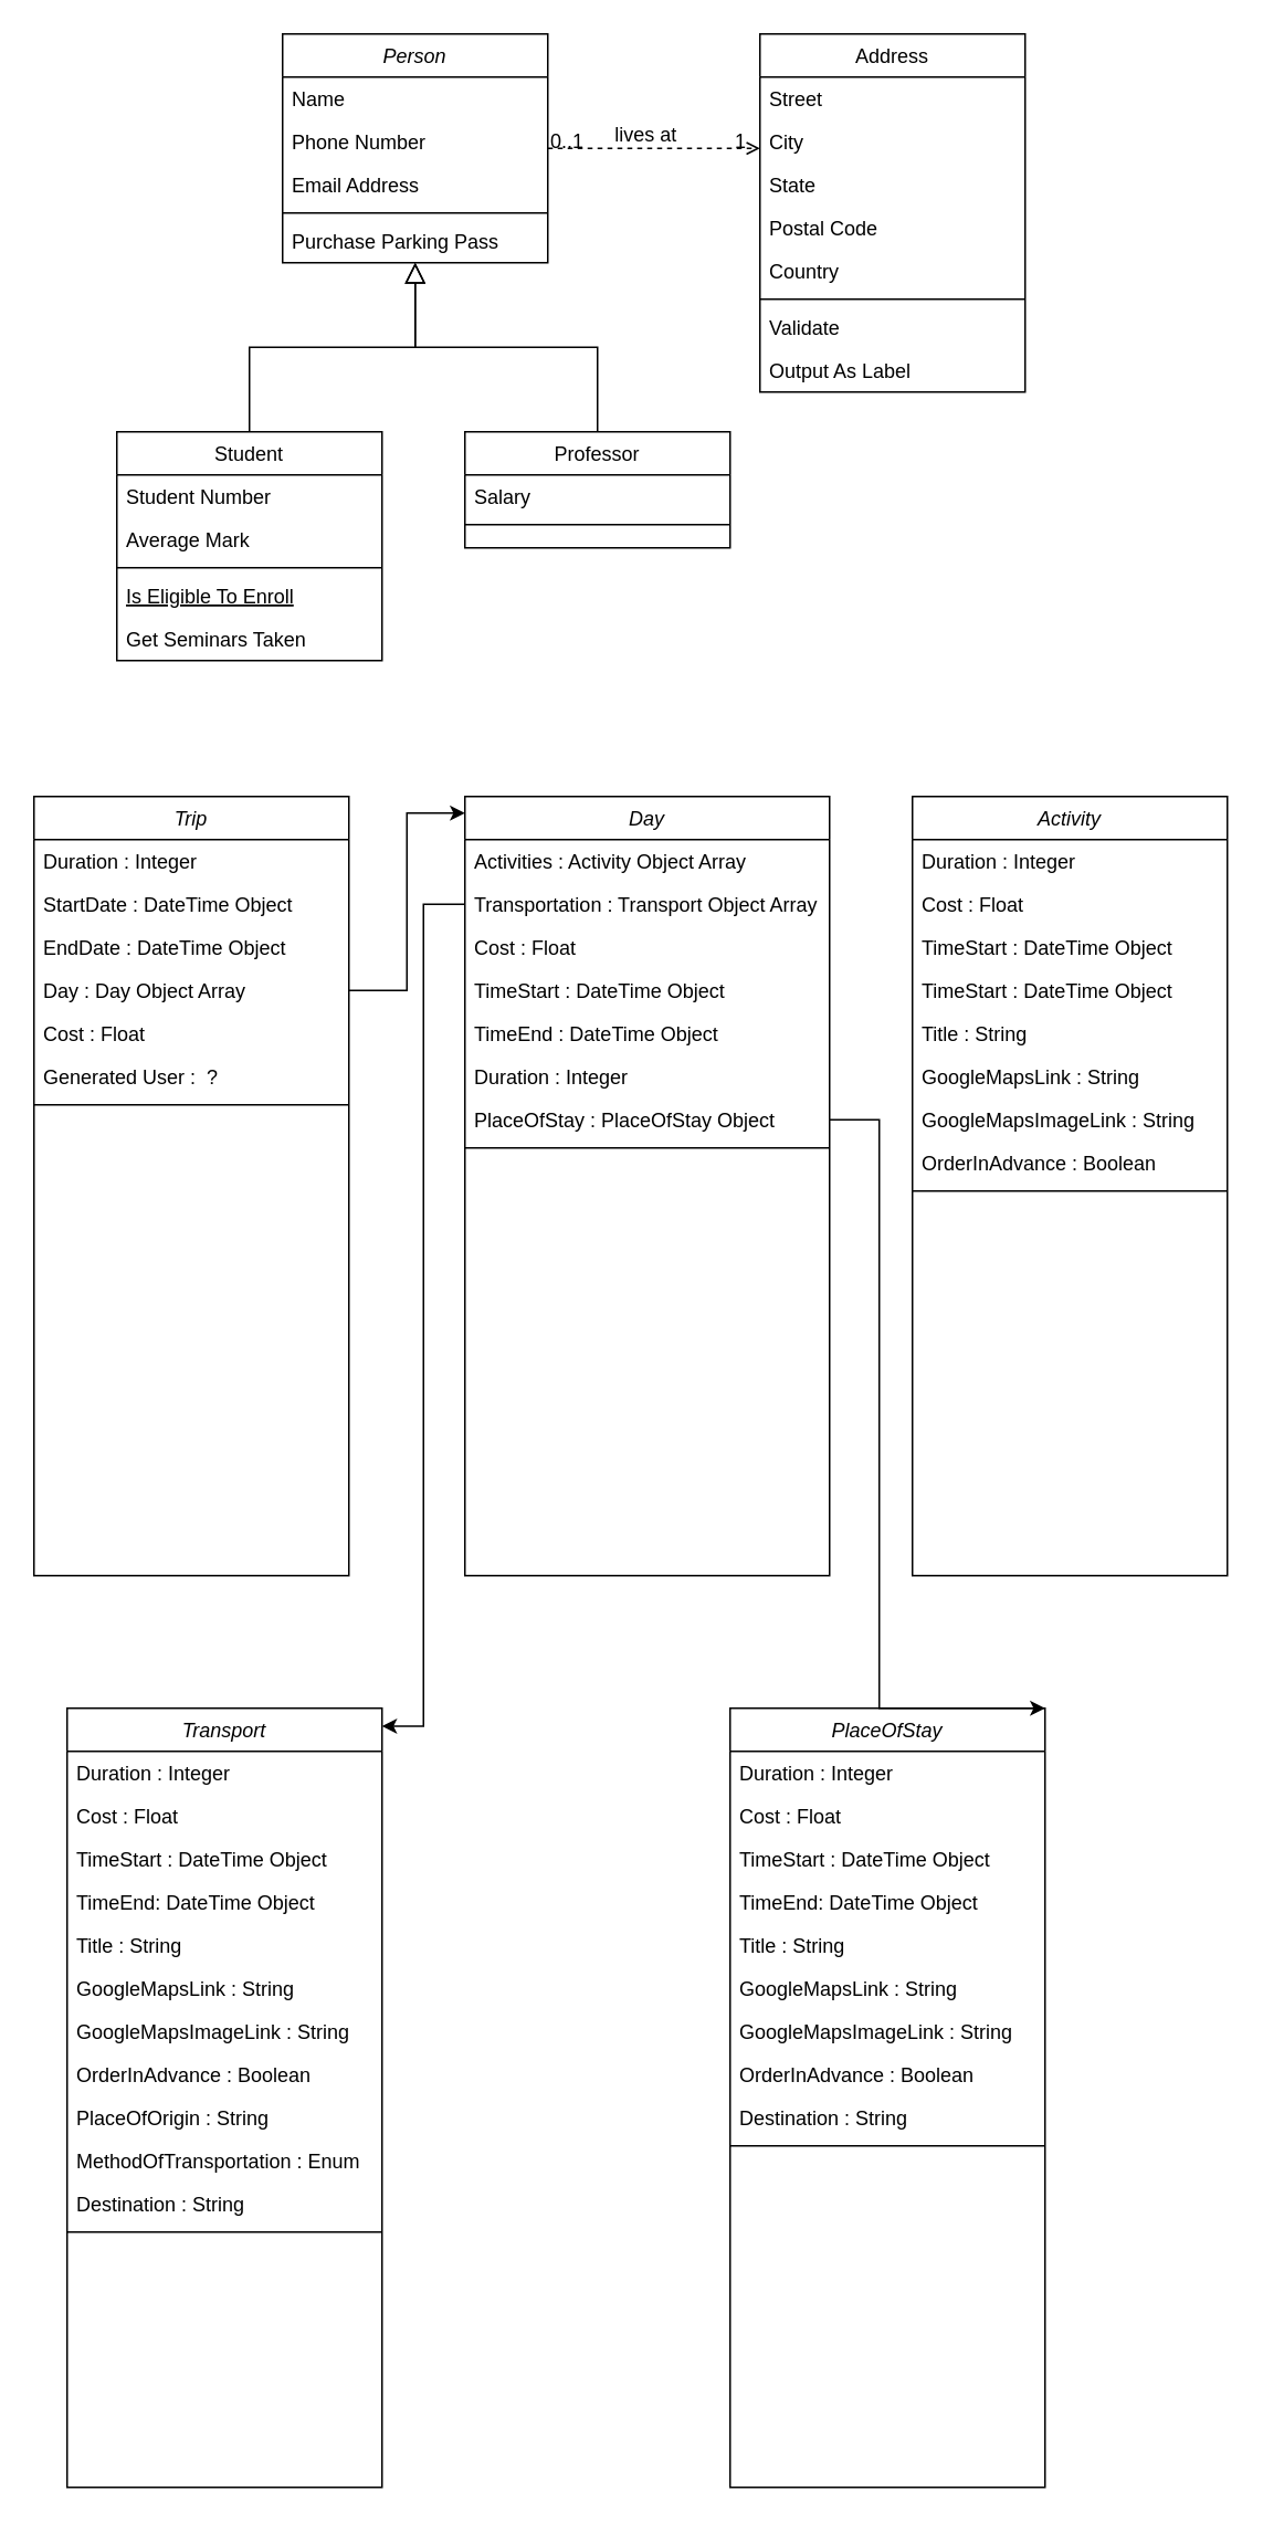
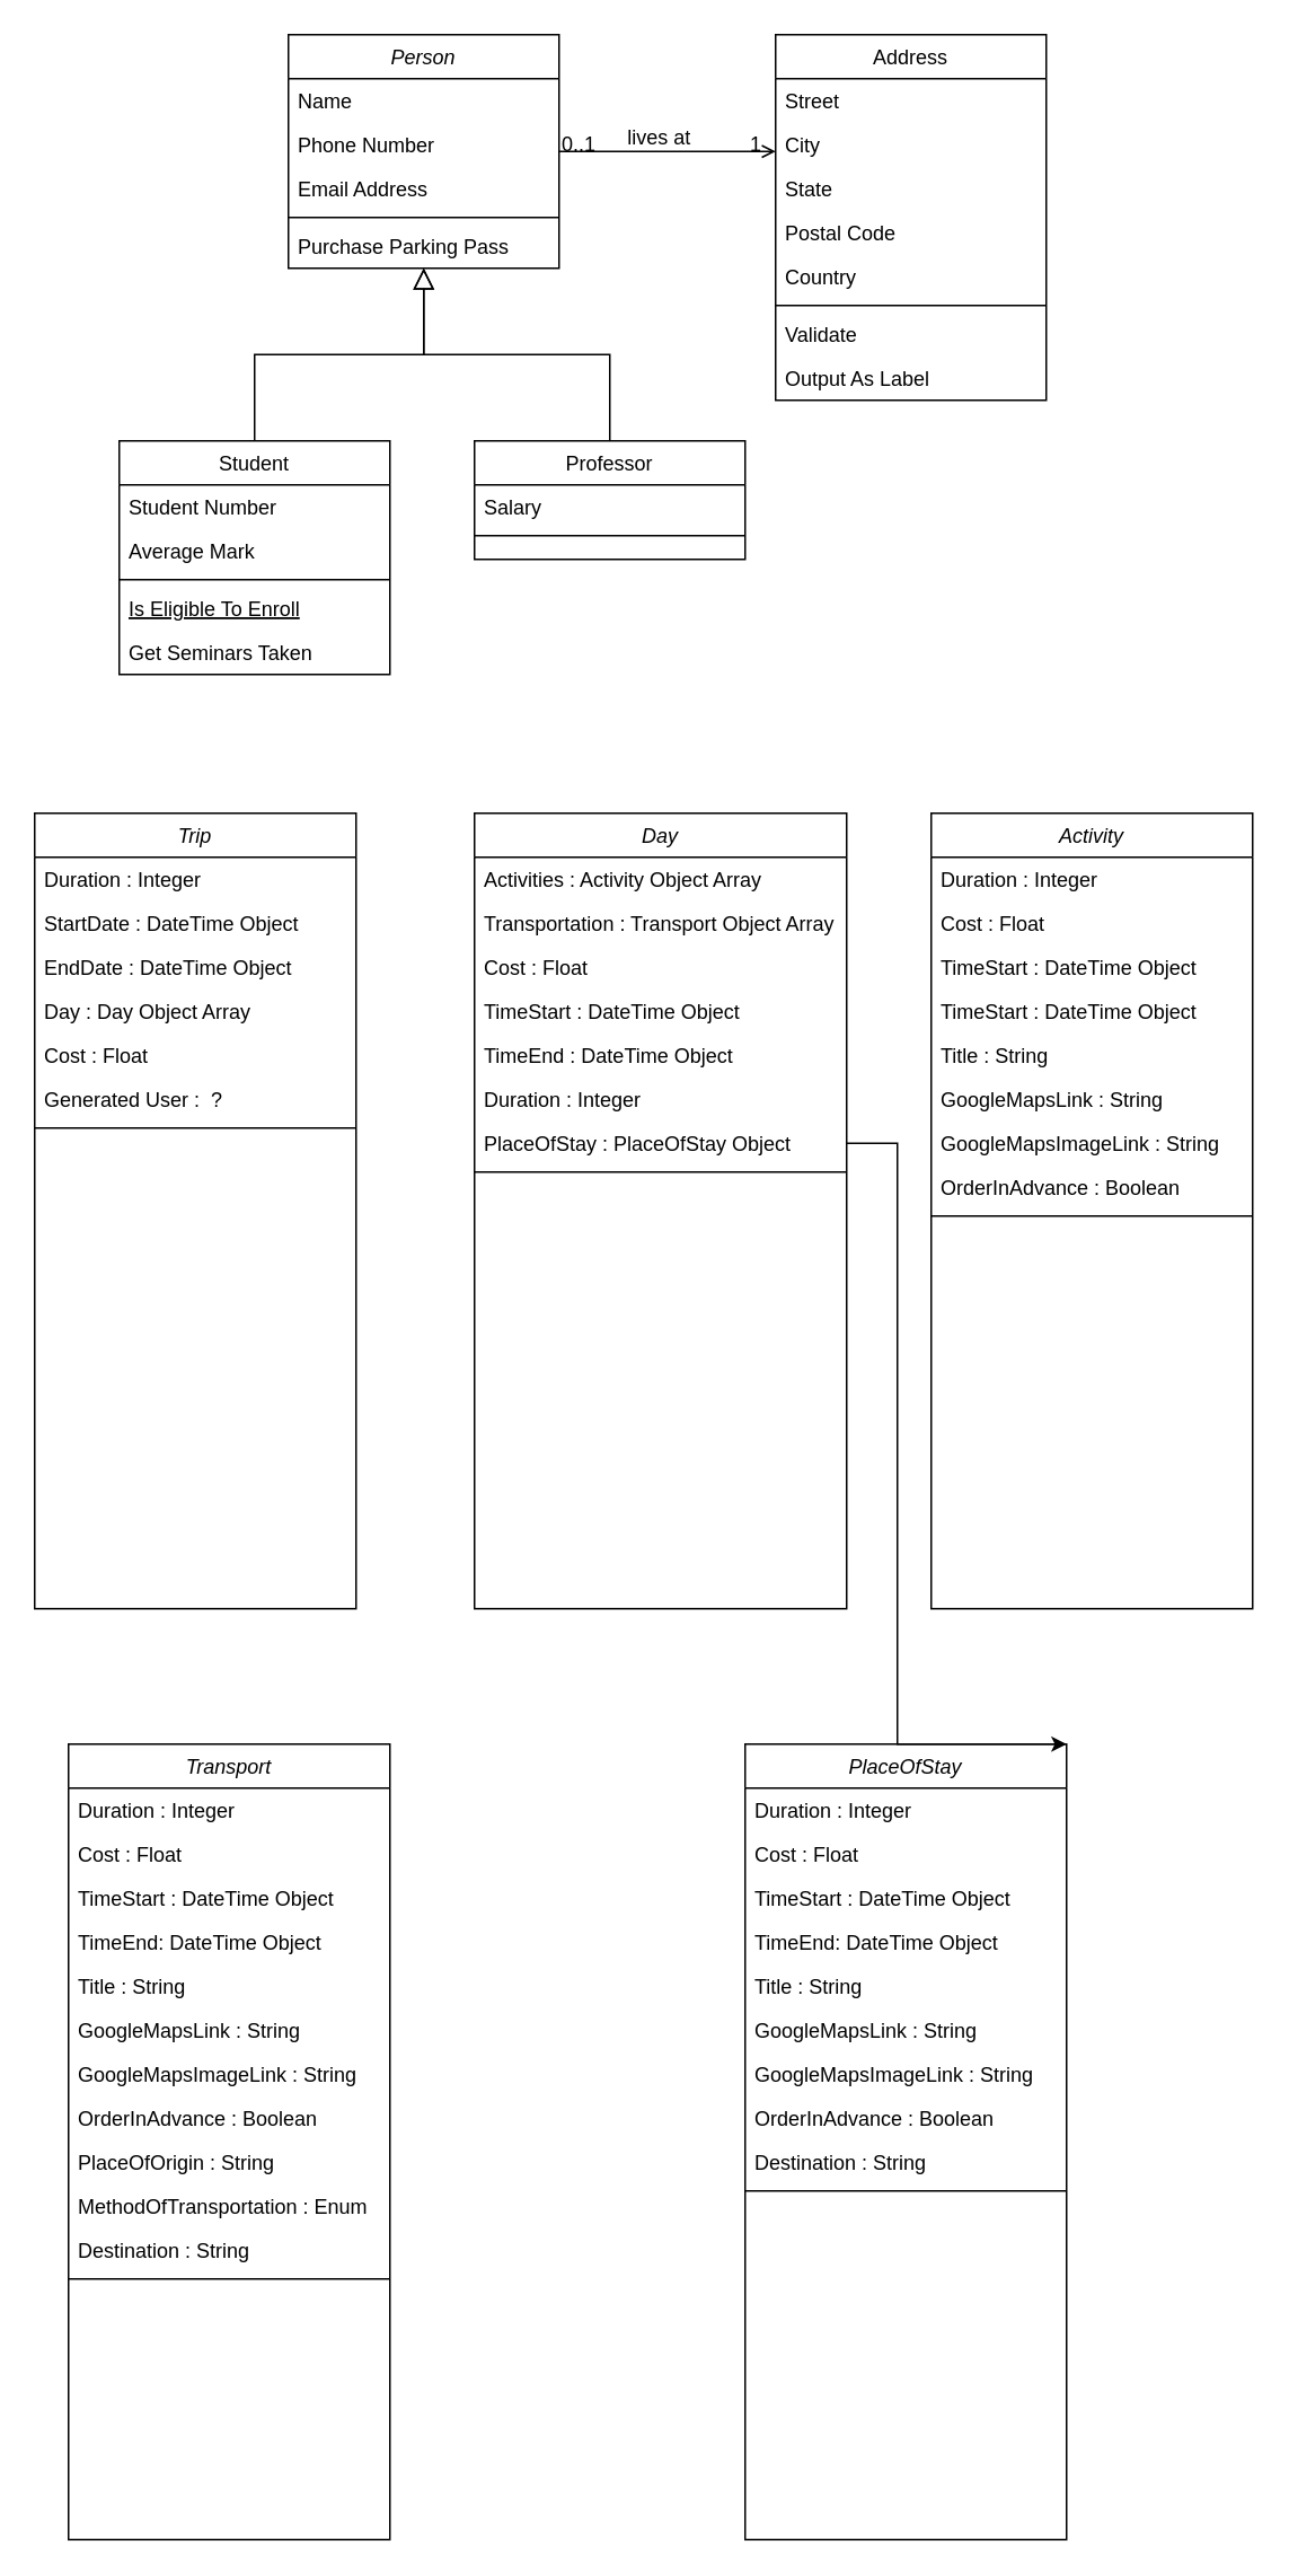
- <mxCell id="28" value="" style="endArrow=open;shadow=0;strokeWidth=1;rounded=0;endFill=1;edgeStyle=elbowEdgeStyle;elbow=vertical;dashed=1;" parent="1" source="2" target="19" edge="1"><mxGeometry x="0.5" y="41" relative="1" as="geometry"><mxPoint x="330" y="92" as="sourcePoint" /><mxPoint x="490" y="92" as="targetPoint" /><mxPoint x="-40" y="32" as="offset" /></mxGeometry></mxCell>
+ <mxCell id="28" value="" style="endArrow=open;shadow=0;strokeWidth=1;rounded=0;endFill=1;edgeStyle=elbowEdgeStyle;elbow=vertical;" parent="1" source="2" target="19" edge="1"><mxGeometry x="0.5" y="41" relative="1" as="geometry"><mxPoint x="330" y="92" as="sourcePoint" /><mxPoint x="490" y="92" as="targetPoint" /><mxPoint x="-40" y="32" as="offset" /></mxGeometry></mxCell>
- <mxCell id="50" style="edgeStyle=orthogonalEdgeStyle;rounded=0;orthogonalLoop=1;jettySize=auto;html=1;" edge="1" parent="1" source="36" target="40"><mxGeometry relative="1" as="geometry"><mxPoint x="250" y="490" as="targetPoint" /><Array as="points"><mxPoint x="245" y="597" /><mxPoint x="245" y="490" /></Array></mxGeometry></mxCell>
- <mxCell id="74" style="edgeStyle=orthogonalEdgeStyle;rounded=0;orthogonalLoop=1;jettySize=auto;html=1;entryX=1;entryY=0.023;entryDx=0;entryDy=0;entryPerimeter=0;" edge="1" parent="1" source="42" target="61"><mxGeometry relative="1" as="geometry" /></mxCell>
